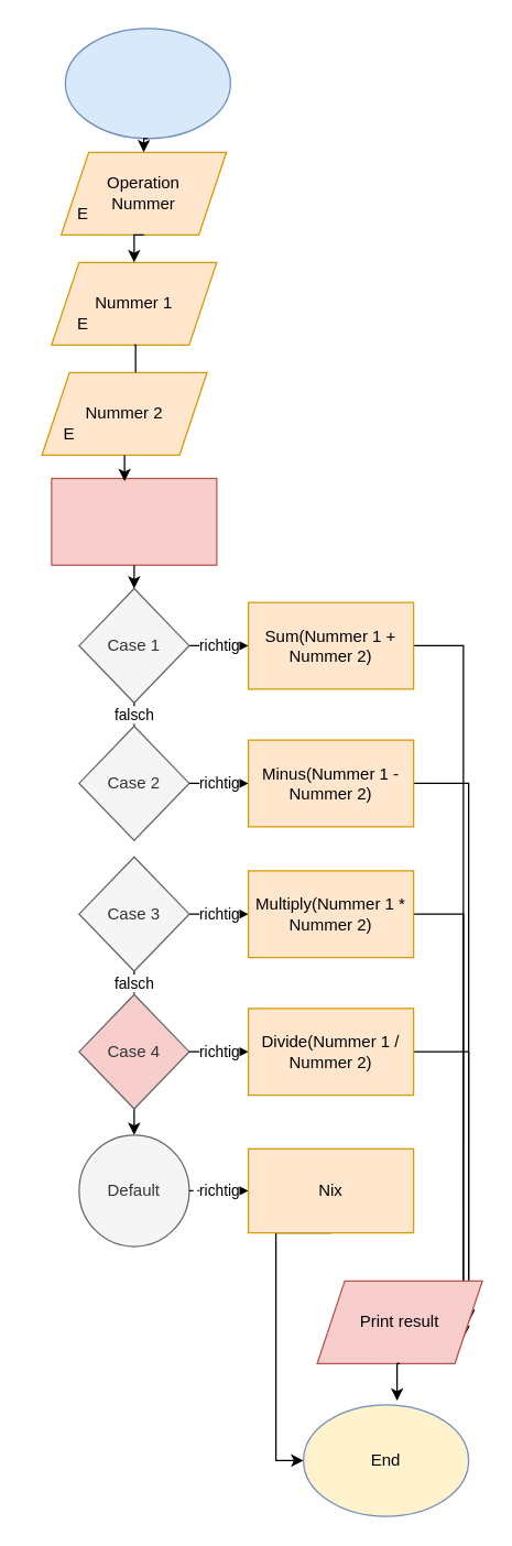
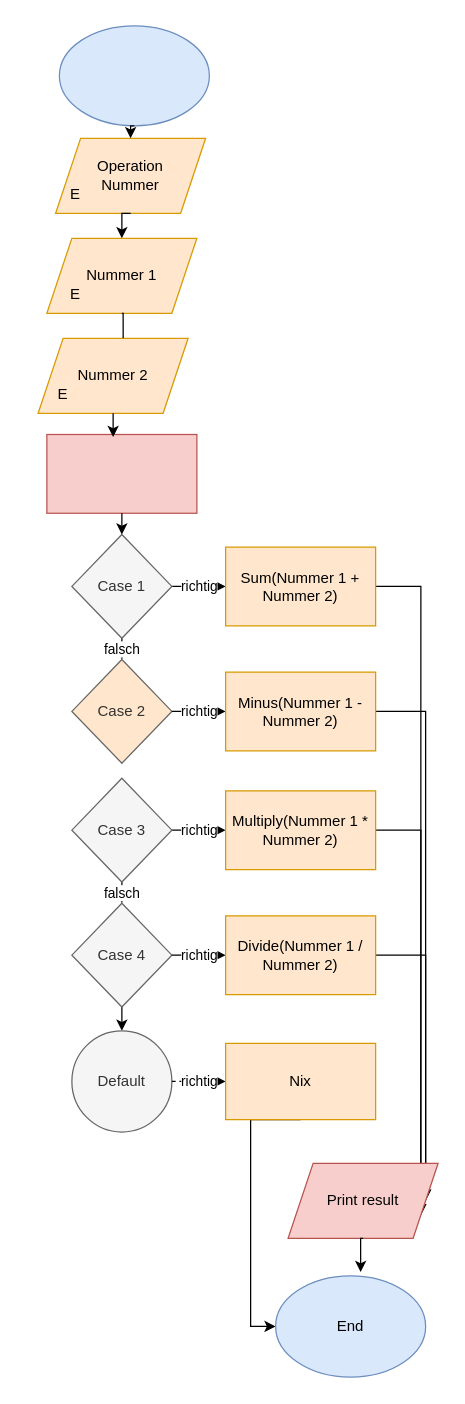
- <mxCell id="17" value="Case 2" style="rhombus;whiteSpace=wrap;html=1;fillColor=#f5f5f5;fontColor=#333333;strokeColor=#666666;" parent="1" vertex="1"><mxGeometry x="57" y="527" width="80" height="83" as="geometry" /></mxCell>
+ <mxCell id="17" value="Case 2" style="rhombus;whiteSpace=wrap;html=1;fillColor=#ffe6cc;fontColor=#333333;strokeColor=#666666;" parent="1" vertex="1"><mxGeometry x="57" y="527" width="80" height="83" as="geometry" /></mxCell>
- <mxCell id="27" value="Case 4" style="rhombus;whiteSpace=wrap;html=1;fillColor=#f8cecc;fontColor=#333333;strokeColor=#666666;" parent="1" vertex="1"><mxGeometry x="57" y="722" width="80" height="83" as="geometry" /></mxCell>
+ <mxCell id="27" value="Case 4" style="rhombus;whiteSpace=wrap;html=1;fillColor=#f5f5f5;fontColor=#333333;strokeColor=#666666;" parent="1" vertex="1"><mxGeometry x="57" y="722" width="80" height="83" as="geometry" /></mxCell>
- <mxCell id="35" value="End" style="ellipse;whiteSpace=wrap;html=1;fillColor=#fff2cc;strokeColor=#6c8ebf;" parent="1" vertex="1"><mxGeometry x="220" y="1020" width="120" height="81" as="geometry" /></mxCell>
+ <mxCell id="35" value="End" style="ellipse;whiteSpace=wrap;html=1;fillColor=#dae8fc;strokeColor=#6c8ebf;" parent="1" vertex="1"><mxGeometry x="220" y="1020" width="120" height="81" as="geometry" /></mxCell>
